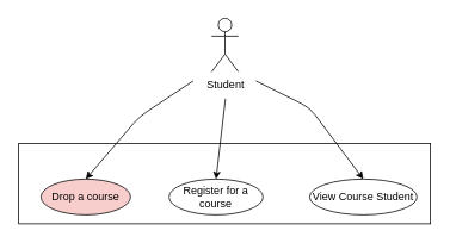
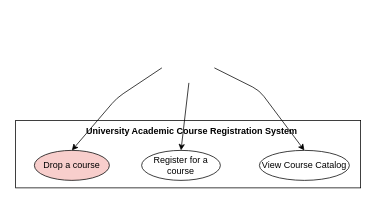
- <mxCell id="2" value="Student" style="shape=umlActor;verticalLabelPosition=bottom;verticalAlign=top;html=1;outlineConnect=0;" vertex="1" parent="1"><mxGeometry x="235.5" y="20" width="30" height="60" as="geometry" /></mxCell>
+ <mxCell id="4" value="&lt;b&gt;University Academic Course Registration System&lt;/b&gt;" style="text;html=1;strokeColor=none;fillColor=none;align=center;verticalAlign=middle;whiteSpace=wrap;rounded=0;" vertex="1" parent="1"><mxGeometry x="95" y="160" width="320" height="30" as="geometry" /></mxCell>
- <mxCell id="7" value="View Course Student" style="ellipse;whiteSpace=wrap;html=1;" vertex="1" parent="1"><mxGeometry x="345" y="200" width="120" height="40" as="geometry" /></mxCell>
+ <mxCell id="7" value="View Course Catalog" style="ellipse;whiteSpace=wrap;html=1;" vertex="1" parent="1"><mxGeometry x="345" y="200" width="120" height="40" as="geometry" /></mxCell>
